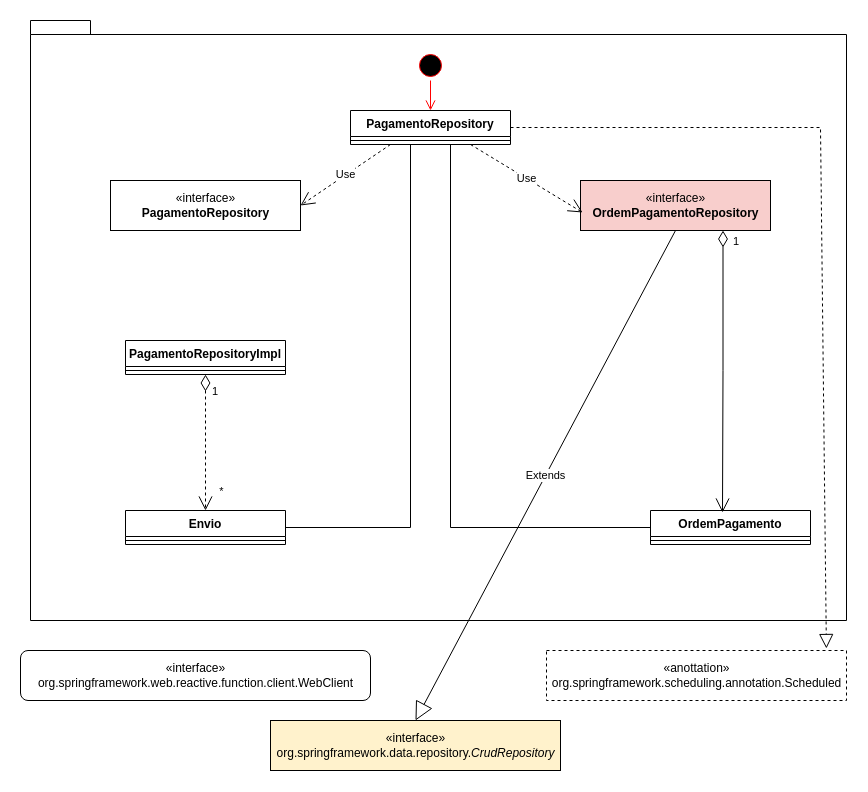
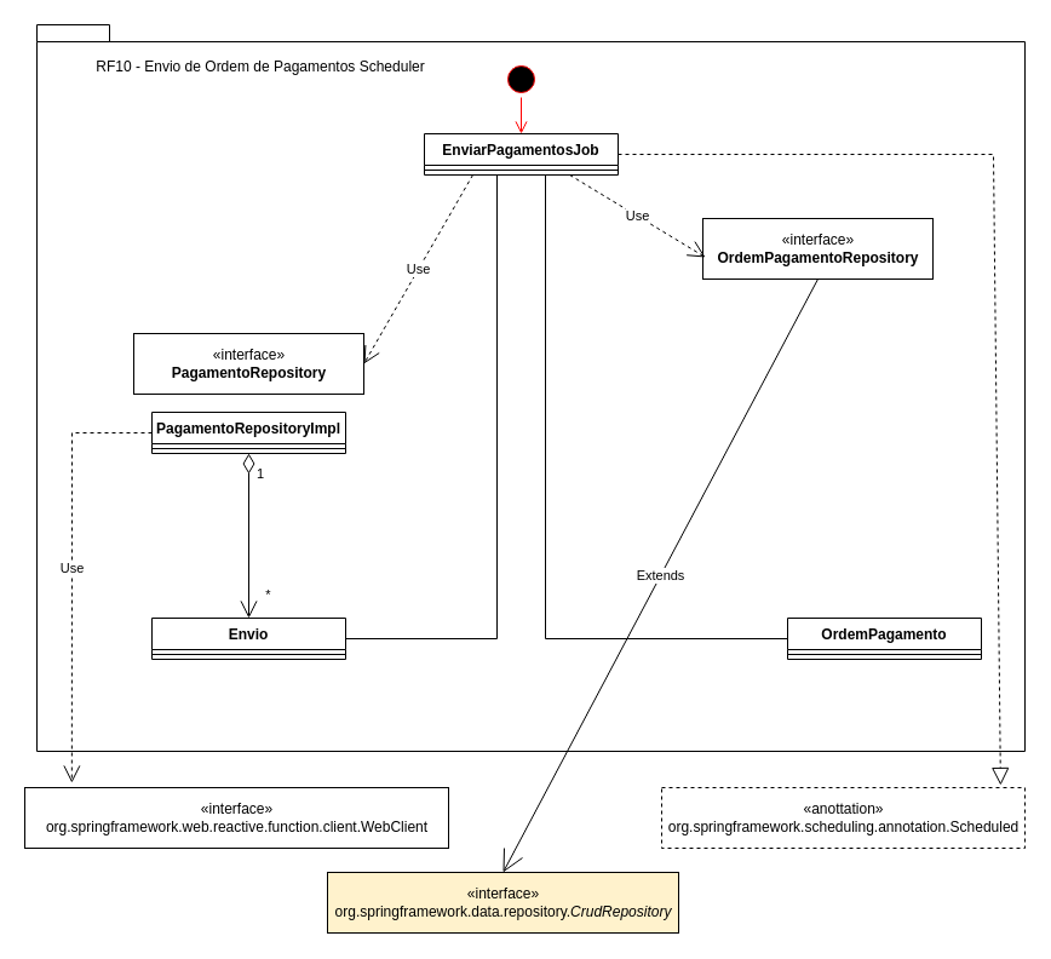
+ <mxCell id="24" value="RF10 - Envio de Ordem de Pagamentos Scheduler" style="text;html=1;strokeColor=none;fillColor=none;align=center;verticalAlign=middle;whiteSpace=wrap;rounded=0;" vertex="1" parent="1"><mxGeometry y="40" width="330" height="30" as="geometry" x="50" /></mxCell>
- <mxCell id="5" value="PagamentoRepository" style="swimlane;fontStyle=1;align=center;verticalAlign=top;childLayout=stackLayout;horizontal=1;startSize=26;horizontalStack=0;resizeParent=1;resizeParentMax=0;resizeLast=0;collapsible=1;marginBottom=0;" parent="1" vertex="1"><mxGeometry x="350" y="110" width="160" height="34" as="geometry" /></mxCell>
+ <mxCell id="5" value="EnviarPagamentosJob" style="swimlane;fontStyle=1;align=center;verticalAlign=top;childLayout=stackLayout;horizontal=1;startSize=26;horizontalStack=0;resizeParent=1;resizeParentMax=0;resizeLast=0;collapsible=1;marginBottom=0;" parent="1" vertex="1"><mxGeometry x="350" y="110" width="160" height="34" as="geometry" /></mxCell>
- <mxCell id="8" value="«interface»&lt;br&gt;&lt;b&gt;PagamentoRepository&lt;/b&gt;" style="html=1;" parent="1" vertex="1"><mxGeometry x="110" y="180" width="190" height="50" as="geometry" /></mxCell>
+ <mxCell id="8" value="«interface»&lt;br&gt;&lt;b&gt;PagamentoRepository&lt;/b&gt;" style="html=1;" parent="1" vertex="1"><mxGeometry x="110" y="275" width="190" height="50" as="geometry" /></mxCell>
- <mxCell id="7" value="«interface»&lt;br&gt;&lt;b&gt;OrdemPagamentoRepository&lt;/b&gt;" style="html=1;fillColor=#f8cecc;" parent="1" vertex="1"><mxGeometry x="580" y="180" width="190" height="50" as="geometry" /></mxCell>
+ <mxCell id="7" value="«interface»&lt;br&gt;&lt;b&gt;OrdemPagamentoRepository&lt;/b&gt;" style="html=1;" parent="1" vertex="1"><mxGeometry x="580" y="180" width="190" height="50" as="geometry" /></mxCell>
- <mxCell id="22" value="1" style="endArrow=open;html=1;endSize=12;startArrow=diamondThin;startSize=14;startFill=0;edgeStyle=orthogonalEdgeStyle;align=left;verticalAlign=bottom;rounded=0;exitX=0.75;exitY=1;exitDx=0;exitDy=0;entryX=0.45;entryY=0.059;entryDx=0;entryDy=0;entryPerimeter=0;" edge="1" parent="1" source="7" target="15"><mxGeometry x="-0.858" y="8" relative="1" as="geometry"><mxPoint x="720" y="330" as="sourcePoint" /><mxPoint x="880" y="330" as="targetPoint" /><mxPoint as="offset" /></mxGeometry></mxCell>
- <mxCell id="17" value="1" style="endArrow=open;html=1;endSize=12;startArrow=diamondThin;startSize=14;startFill=0;edgeStyle=orthogonalEdgeStyle;align=left;verticalAlign=bottom;rounded=0;exitX=0.5;exitY=1;exitDx=0;exitDy=0;entryX=0.5;entryY=0;entryDx=0;entryDy=0;dashed=1;" parent="1" source="11" target="13" edge="1"><mxGeometry x="-0.618" y="5" relative="1" as="geometry"><mxPoint x="220" y="420" as="sourcePoint" /><mxPoint x="380" y="420" as="targetPoint" /><mxPoint as="offset" /></mxGeometry></mxCell>
+ <mxCell id="17" value="1" style="endArrow=open;html=1;endSize=12;startArrow=diamondThin;startSize=14;startFill=0;edgeStyle=orthogonalEdgeStyle;align=left;verticalAlign=bottom;rounded=0;exitX=0.5;exitY=1;exitDx=0;exitDy=0;entryX=0.5;entryY=0;entryDx=0;entryDy=0;" parent="1" source="11" target="13" edge="1"><mxGeometry x="-0.618" y="5" relative="1" as="geometry"><mxPoint x="220" y="420" as="sourcePoint" /><mxPoint x="380" y="420" as="targetPoint" /><mxPoint as="offset" /></mxGeometry></mxCell>
+ <mxCell id="26" value="Use" style="endArrow=open;endSize=12;dashed=1;html=1;rounded=0;exitX=0;exitY=0.5;exitDx=0;exitDy=0;entryX=0.111;entryY=-0.08;entryDx=0;entryDy=0;entryPerimeter=0;" edge="1" parent="1" source="11" target="25"><mxGeometry width="160" relative="1" as="geometry"><mxPoint x="80" y="570" as="sourcePoint" /><mxPoint x="240" y="570" as="targetPoint" /><Array as="points"><mxPoint x="59" y="357" /></Array></mxGeometry></mxCell>
- <mxCell id="25" value="«interface»&lt;br&gt;org.springframework.web.reactive.function.client.WebClient" style="html=1;rounded=1;" vertex="1" parent="1"><mxGeometry x="20" y="650" width="350" height="50" as="geometry" /></mxCell>
+ <mxCell id="25" value="«interface»&lt;br&gt;org.springframework.web.reactive.function.client.WebClient" style="html=1;" vertex="1" parent="1"><mxGeometry x="20" y="650" width="350" height="50" as="geometry" /></mxCell>
- <mxCell id="20" value="Extends" style="endArrow=block;endSize=16;endFill=0;html=1;rounded=0;exitX=0.5;exitY=1;exitDx=0;exitDy=0;entryX=0.5;entryY=0;entryDx=0;entryDy=0;" parent="1" source="7" target="19" edge="1"><mxGeometry width="160" relative="1" as="geometry"><mxPoint x="650" y="480" as="sourcePoint" /><mxPoint x="810" y="480" as="targetPoint" /></mxGeometry></mxCell>
+ <mxCell id="20" value="Extends" style="endArrow=open;endSize=16;endFill=0;html=1;rounded=0;exitX=0.5;exitY=1;exitDx=0;exitDy=0;entryX=0.5;entryY=0;entryDx=0;entryDy=0;" parent="1" source="7" target="19" edge="1"><mxGeometry width="160" relative="1" as="geometry"><mxPoint x="650" y="480" as="sourcePoint" /><mxPoint x="810" y="480" as="targetPoint" /></mxGeometry></mxCell>
